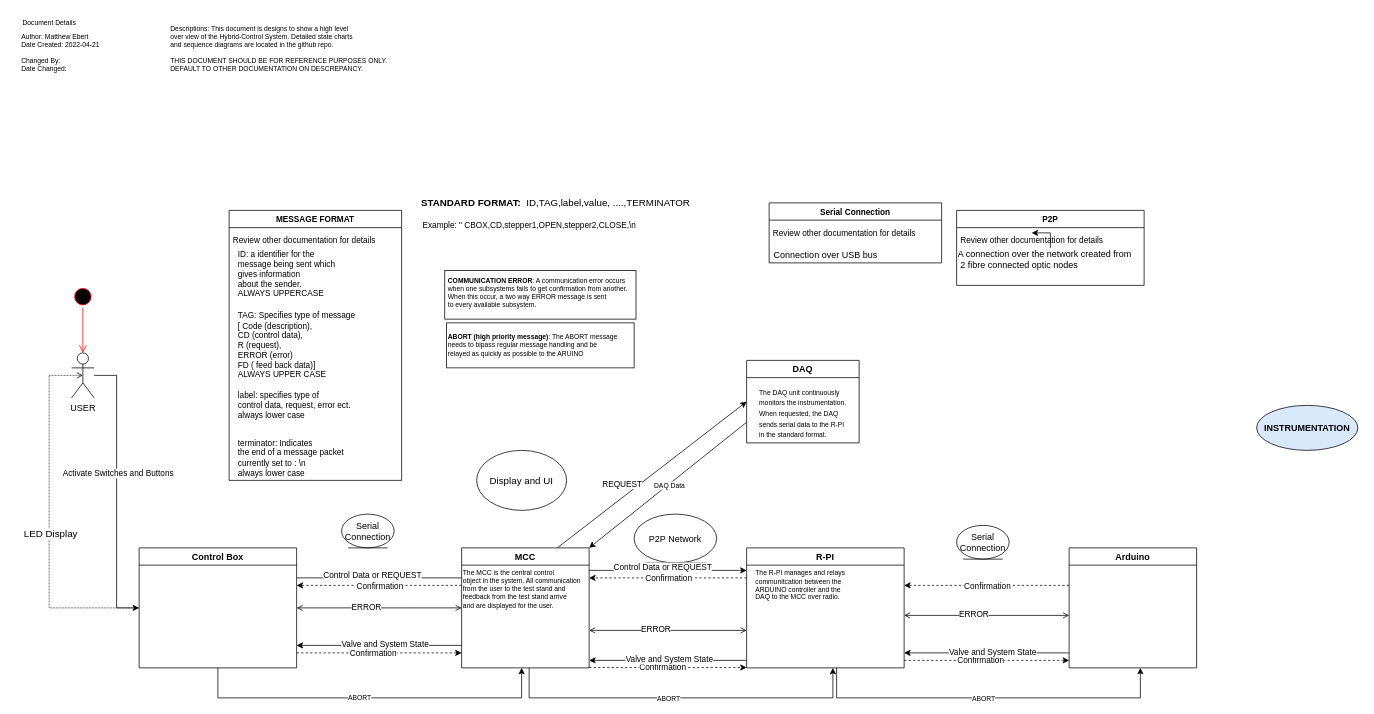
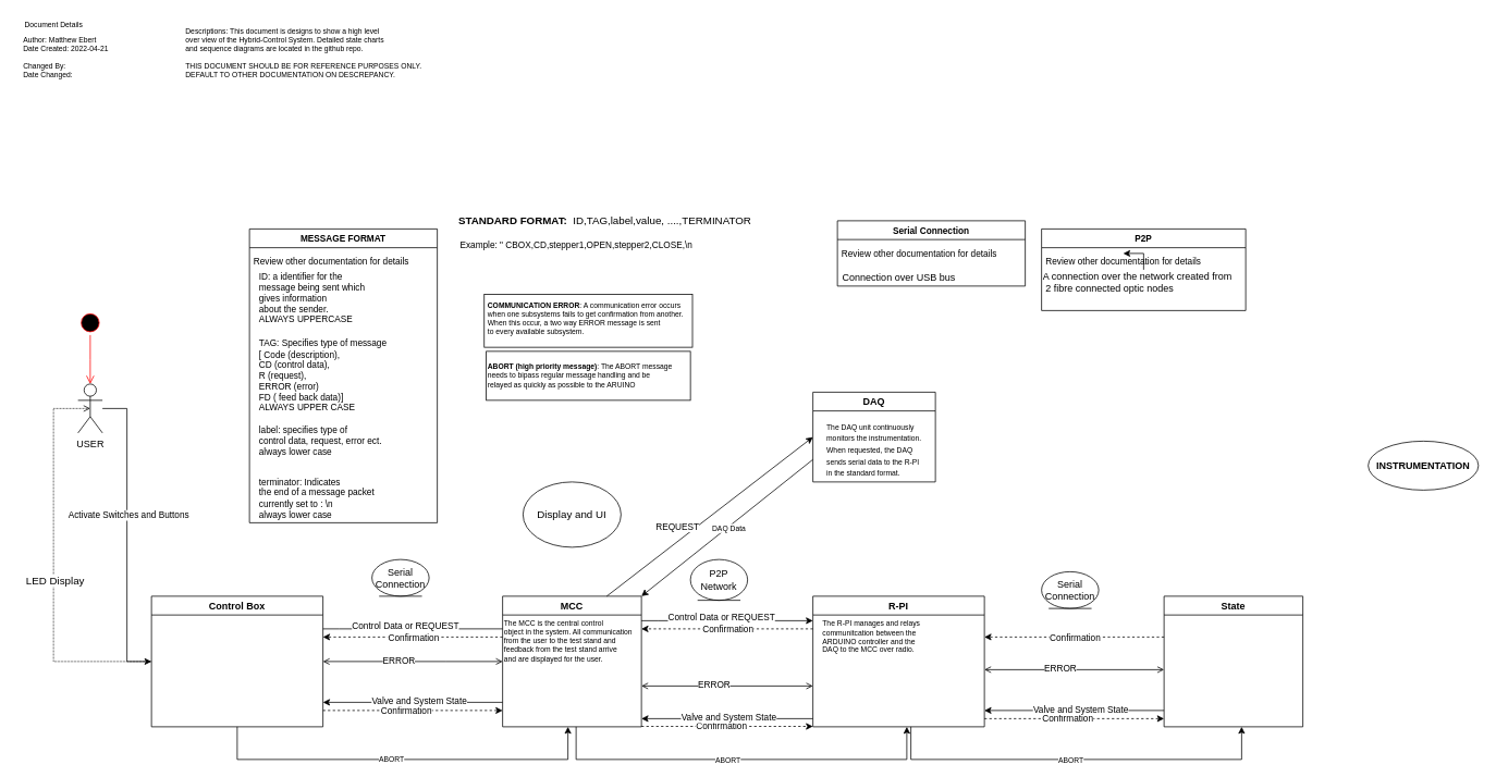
- <mxCell id="77" value="INSTRUMENTATION" style="ellipse;whiteSpace=wrap;html=1;fontStyle=1;startSize=23;fillColor=#dae8fc;" vertex="1" parent="1"><mxGeometry x="1675" y="540" width="135" height="60" as="geometry" /></mxCell>
+ <mxCell id="77" value="INSTRUMENTATION" style="ellipse;whiteSpace=wrap;html=1;fontStyle=1;startSize=23;" vertex="1" parent="1"><mxGeometry x="1675" y="540" width="135" height="60" as="geometry" /></mxCell>
- <mxCell id="62" value="Display and UI" style="ellipse;whiteSpace=wrap;html=1;fontSize=13;" parent="1" vertex="1"><mxGeometry x="635" y="600" width="120" height="80" as="geometry" /></mxCell>
+ <mxCell id="62" value="Display and UI" style="ellipse;whiteSpace=wrap;html=1;fontSize=13;" parent="1" vertex="1"><mxGeometry x="640" y="590" width="120" height="80" as="geometry" /></mxCell>
- <mxCell id="24" value="P2P Network" style="ellipse;shape=umlEntity;whiteSpace=wrap;html=1;" parent="1" vertex="1"><mxGeometry x="845" y="685" width="110" height="65" as="geometry" /></mxCell>
+ <mxCell id="24" value="P2P Network" style="ellipse;shape=umlEntity;whiteSpace=wrap;html=1;" parent="1" vertex="1"><mxGeometry x="845" y="685" width="70" height="50" as="geometry" /></mxCell>
- <mxCell id="35" value="Arduino" style="swimlane;" parent="1" vertex="1"><mxGeometry x="1425" y="730" width="170" height="160" as="geometry" /></mxCell>
+ <mxCell id="35" value="State" style="swimlane;" parent="1" vertex="1"><mxGeometry x="1425" y="730" width="170" height="160" as="geometry" /></mxCell>
